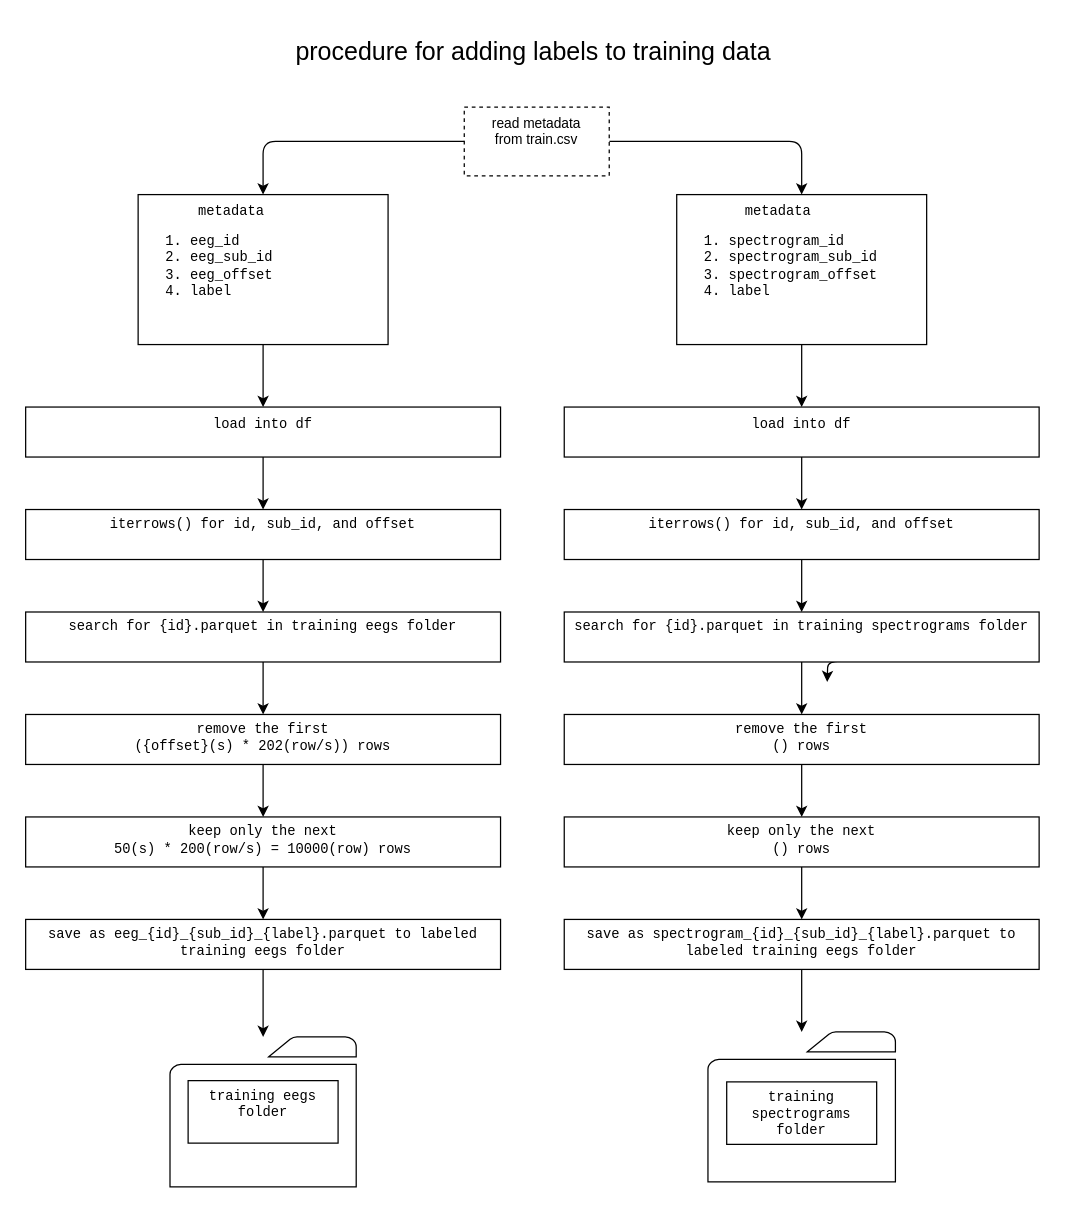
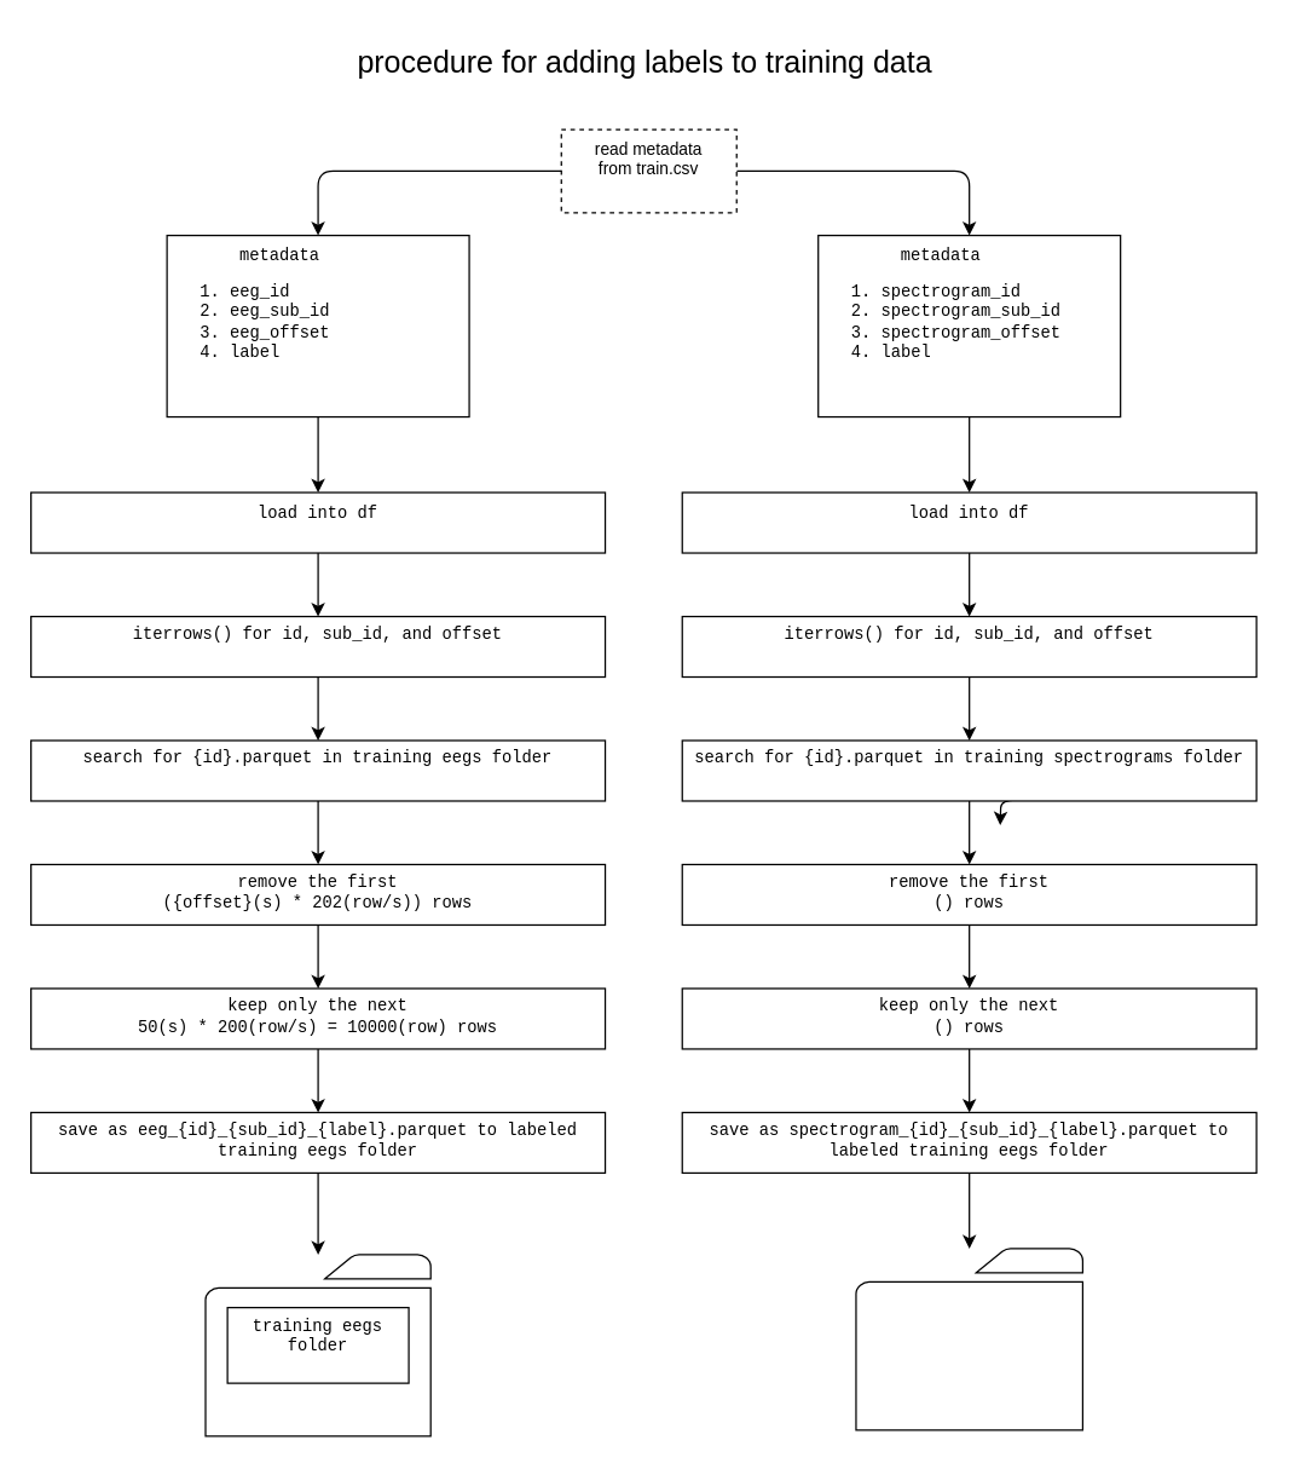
- <mxCell id="38" value="training spectrograms folder" style="whiteSpace=wrap;html=1;verticalAlign=top;rounded=1;labelBackgroundColor=none;labelBorderColor=none;arcSize=0;fontSize=11;flipV=0;flipH=1;fontFamily=Courier New;" parent="36" vertex="1"><mxGeometry x="15" y="40" width="120" height="50" as="geometry" /></mxCell>
